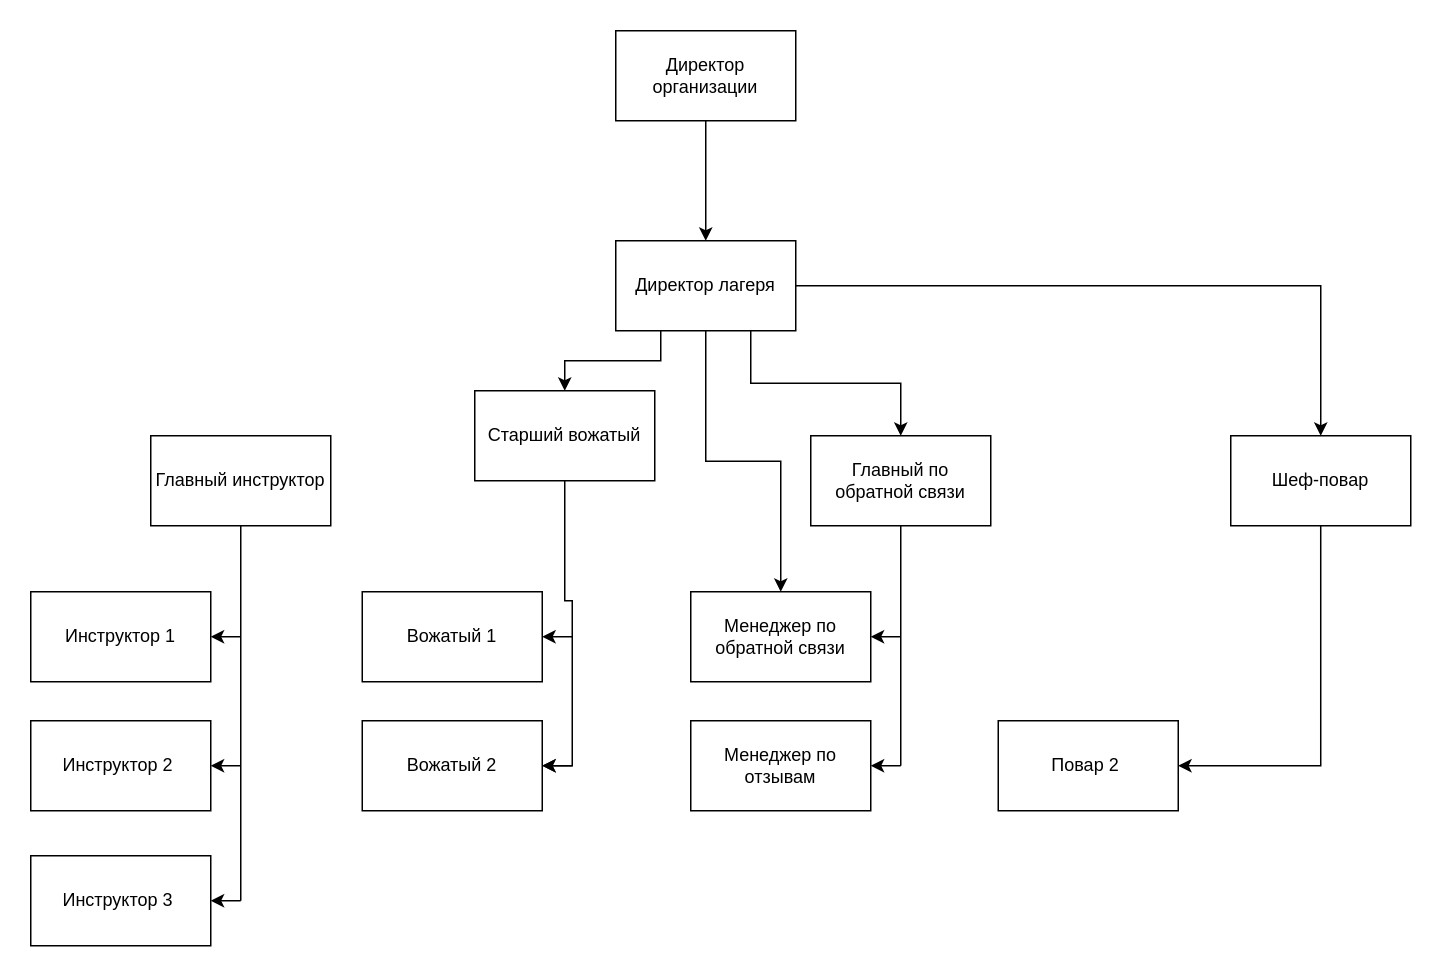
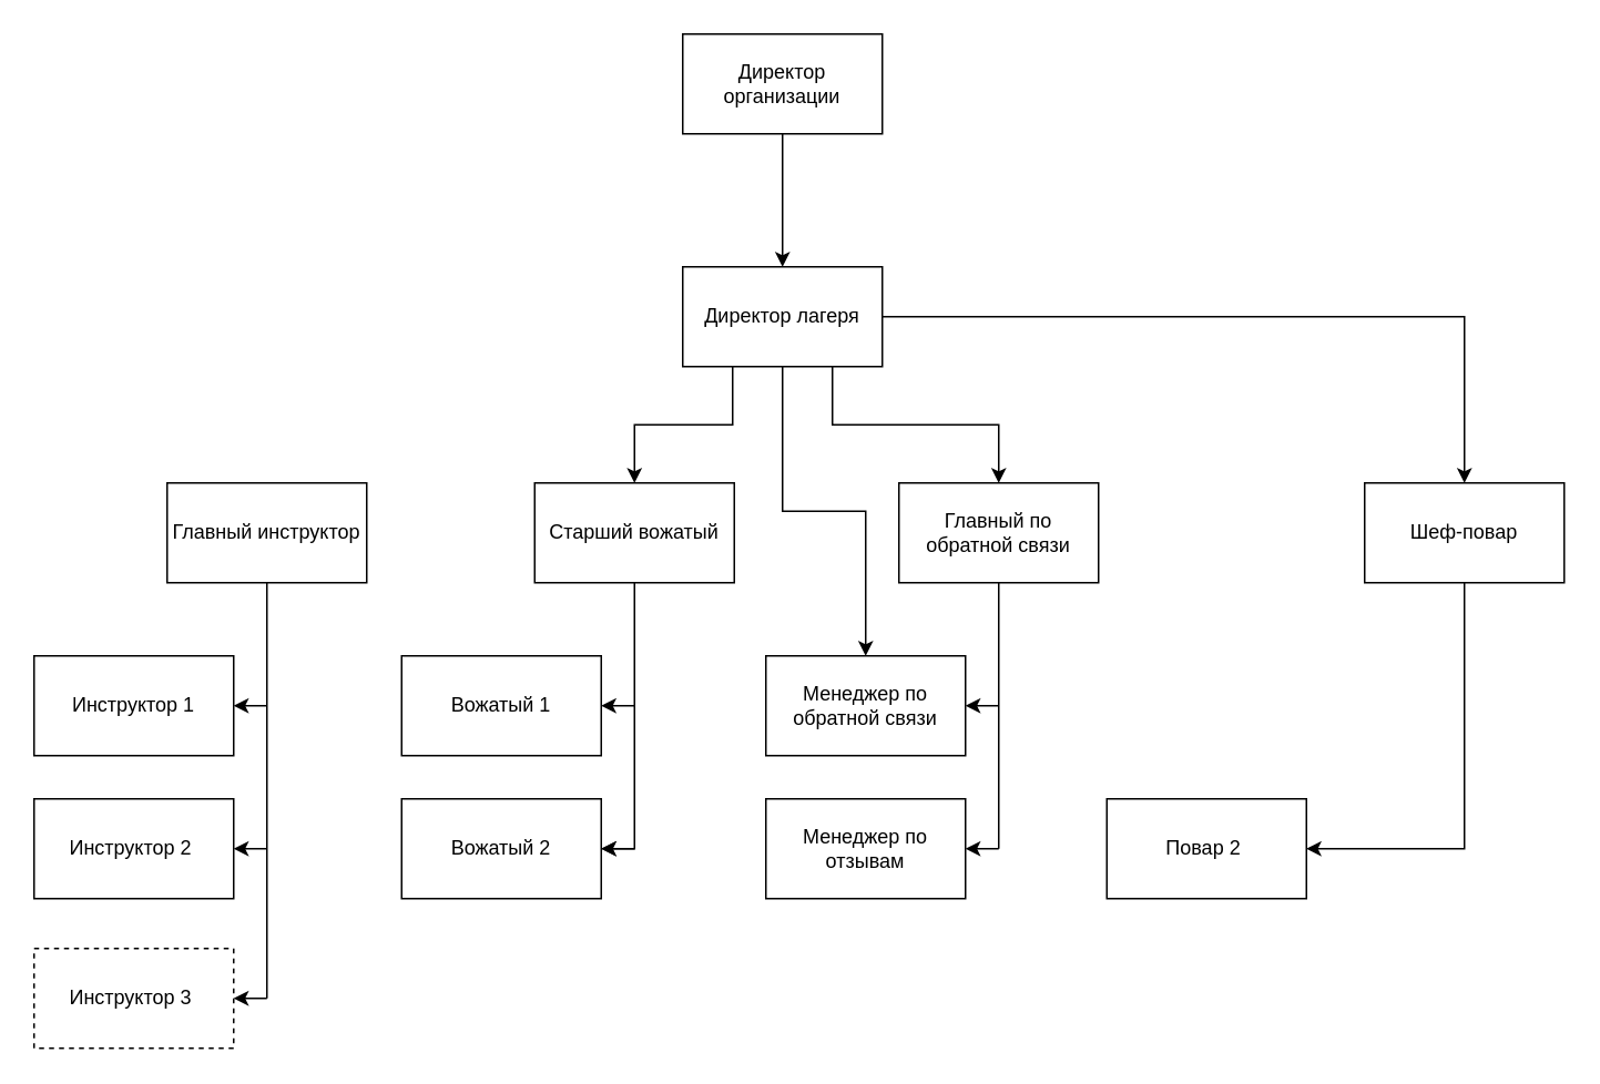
- <mxCell id="9" value="Старший вожатый" style="rounded=0;whiteSpace=wrap;html=1;" vertex="1" parent="1"><mxGeometry x="316" y="260" width="120" height="60" as="geometry" /></mxCell>
+ <mxCell id="9" value="Старший вожатый" style="rounded=0;whiteSpace=wrap;html=1;" vertex="1" parent="1"><mxGeometry x="321" y="290" width="120" height="60" as="geometry" /></mxCell>
- <mxCell id="23" value="Инструктор 3&amp;nbsp;" style="rounded=0;whiteSpace=wrap;html=1;" vertex="1" parent="1"><mxGeometry x="20" y="570" width="120" height="60" as="geometry" /></mxCell>
+ <mxCell id="23" value="Инструктор 3&amp;nbsp;" style="rounded=0;whiteSpace=wrap;html=1;dashed=1;" vertex="1" parent="1"><mxGeometry x="20" y="570" width="120" height="60" as="geometry" /></mxCell>
